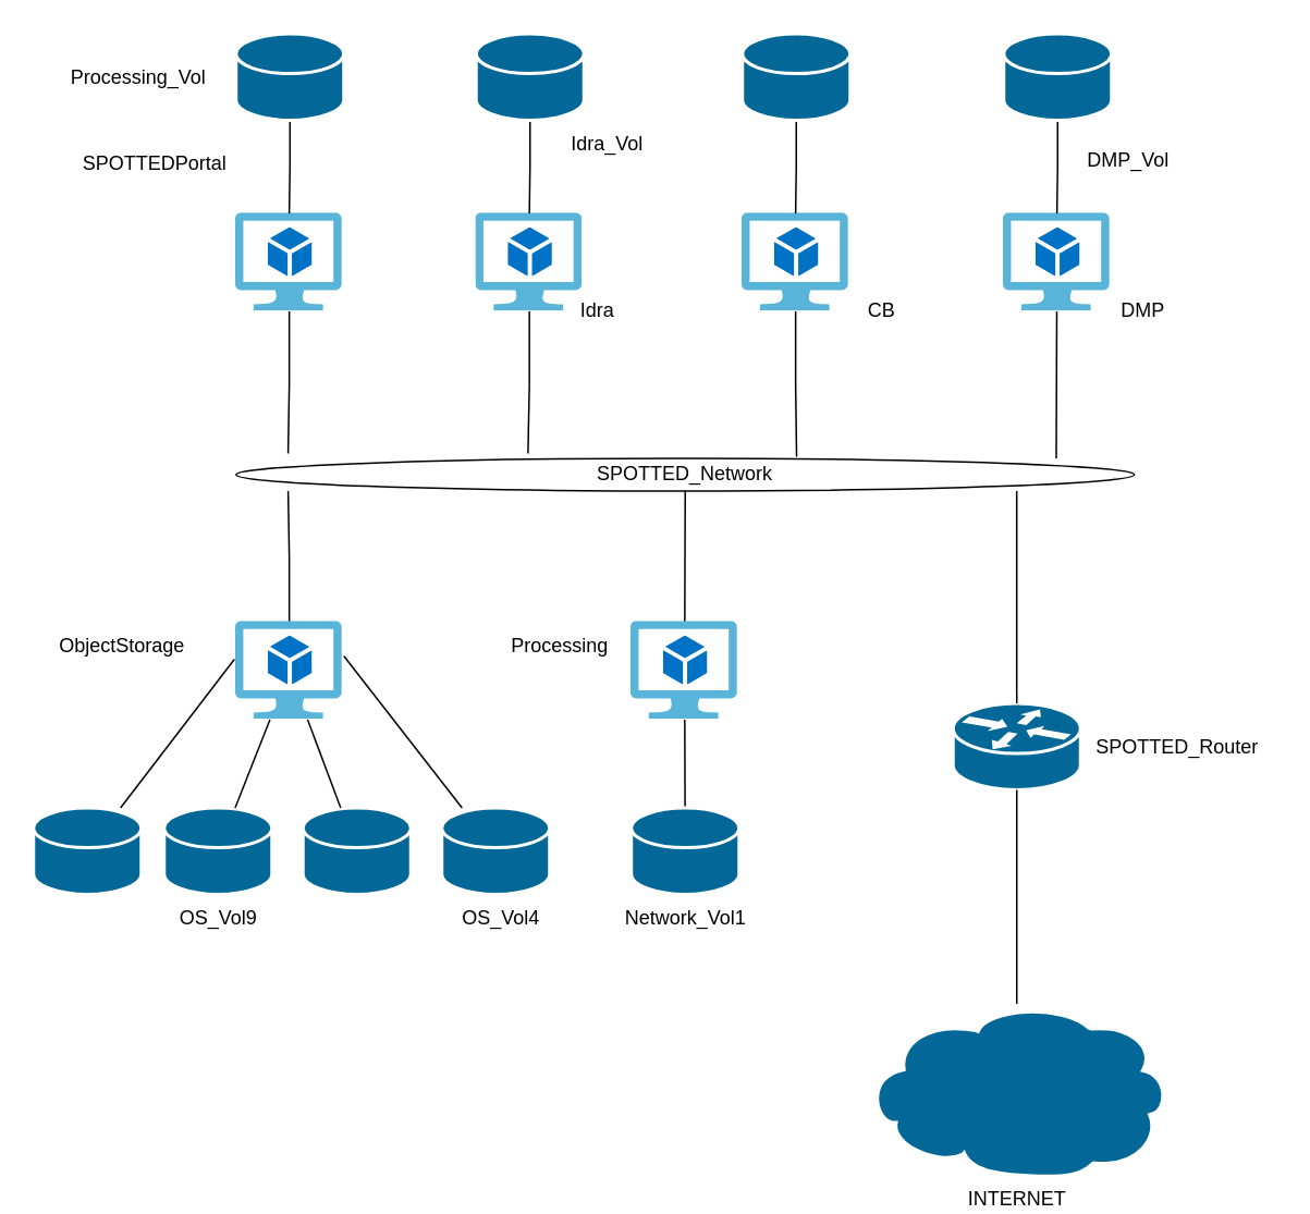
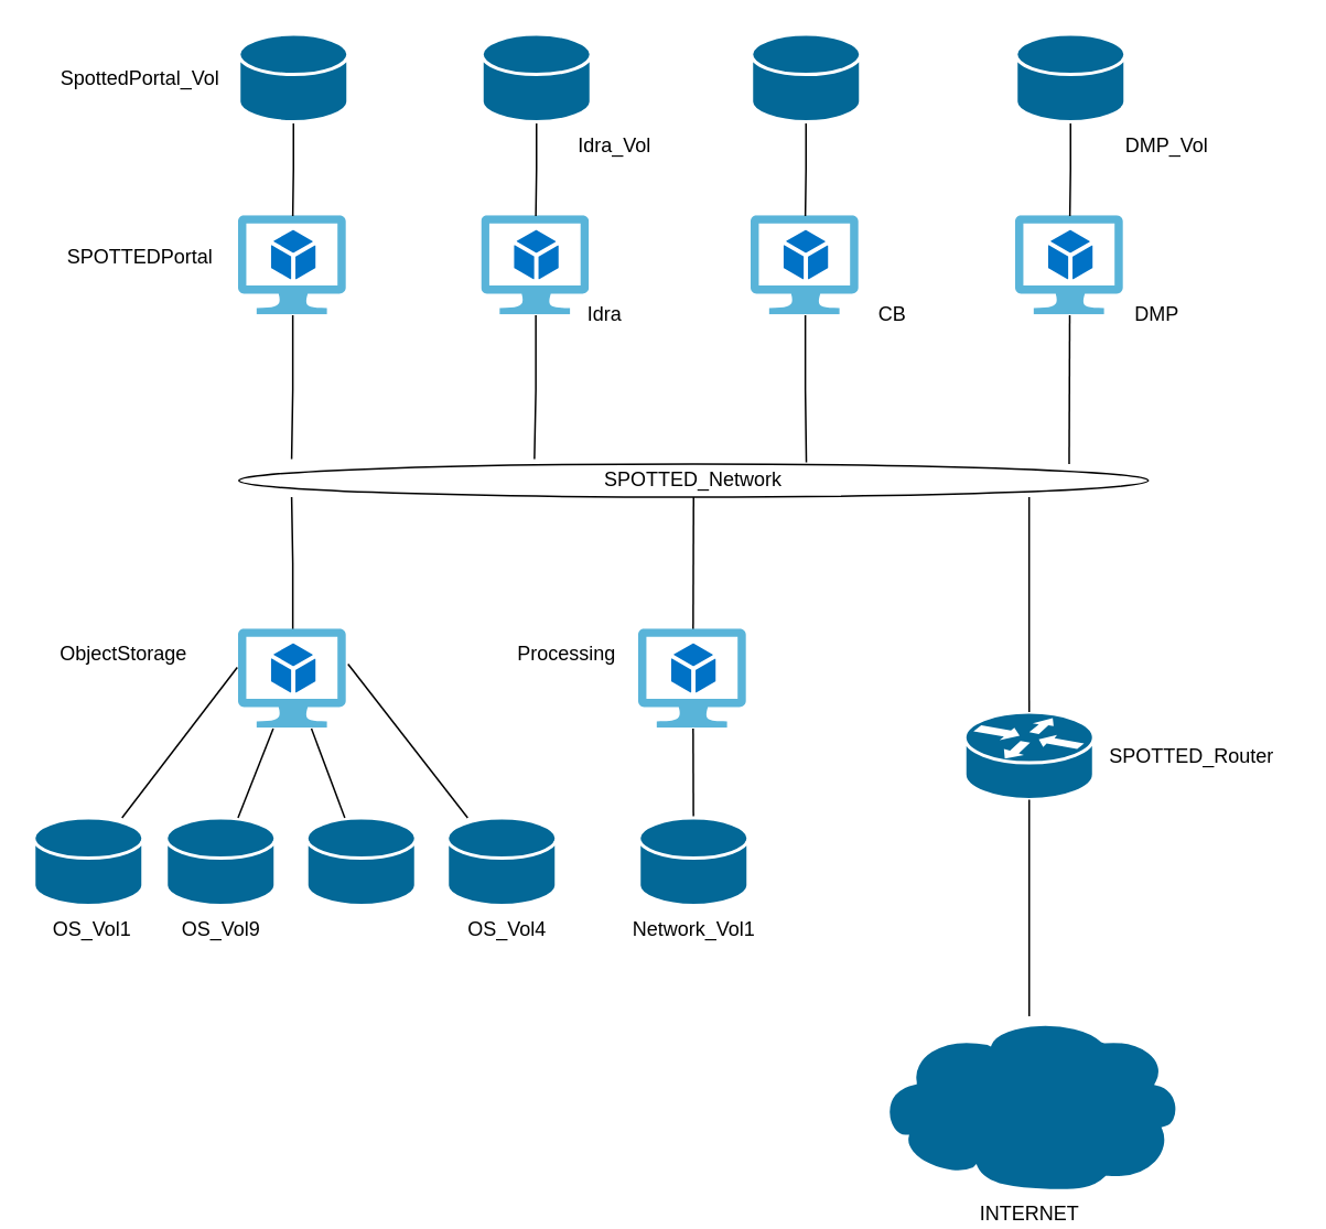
- <mxCell id="11" value="Processing_Vol&lt;span style=&quot;white-space: pre;&quot;&gt;&lt;br&gt;&lt;/span&gt;" style="text;html=1;align=center;verticalAlign=middle;resizable=0;points=[];autosize=1;strokeColor=none;fillColor=none;" parent="7" vertex="1"><mxGeometry y="11.5" width="120" height="30" as="geometry" /></mxCell>
+ <mxCell id="11" value="SpottedPortal_Vol&lt;span style=&quot;white-space: pre;&quot;&gt;&lt;br&gt;&lt;/span&gt;" style="text;html=1;align=center;verticalAlign=middle;resizable=0;points=[];autosize=1;strokeColor=none;fillColor=none;" parent="7" vertex="1"><mxGeometry y="11.5" width="120" height="30" as="geometry" /></mxCell>
- <mxCell id="29" value="&lt;span style=&quot;white-space: pre;&quot;&gt;DMP_Vol&lt;br&gt;&lt;/span&gt;" style="text;html=1;align=center;verticalAlign=middle;resizable=0;points=[];autosize=1;strokeColor=none;fillColor=none;" vertex="1" parent="25"><mxGeometry x="41" y="63" width="70" height="30" as="geometry" /></mxCell>
+ <mxCell id="29" value="&lt;span style=&quot;white-space: pre;&quot;&gt;DMP_Vol&lt;br&gt;&lt;/span&gt;" style="text;html=1;align=center;verticalAlign=middle;resizable=0;points=[];autosize=1;strokeColor=none;fillColor=none;" vertex="1" parent="25"><mxGeometry x="56" y="53" width="70" height="30" as="geometry" /></mxCell>
- <mxCell id="12" value="SPOTTEDPortal" style="text;html=1;align=center;verticalAlign=middle;resizable=0;points=[];autosize=1;strokeColor=none;fillColor=none;" parent="7" vertex="1"><mxGeometry x="15" y="65" width="110" height="30" as="geometry" /></mxCell>
+ <mxCell id="12" value="SPOTTEDPortal" style="text;html=1;align=center;verticalAlign=middle;resizable=0;points=[];autosize=1;strokeColor=none;fillColor=none;" parent="7" vertex="1"><mxGeometry x="5" y="120" width="110" height="30" as="geometry" /></mxCell>
+ <mxCell id="44" value="OS_Vol1" style="text;html=1;align=center;verticalAlign=middle;resizable=0;points=[];autosize=1;strokeColor=none;fillColor=none;" vertex="1" parent="32"><mxGeometry y="167" width="70" height="30" as="geometry" /></mxCell>
